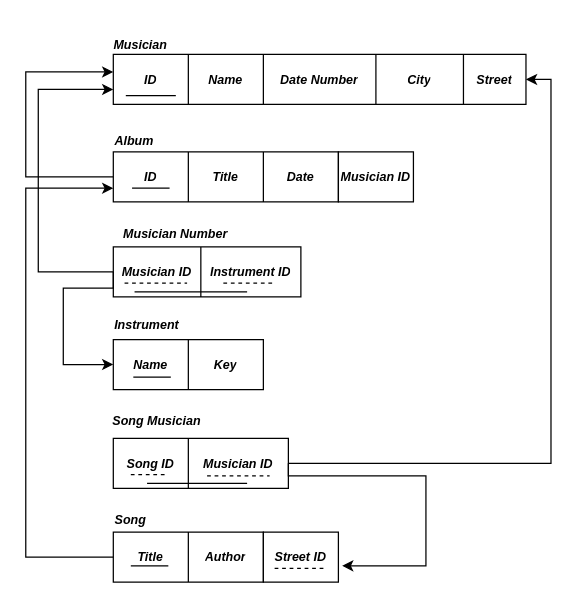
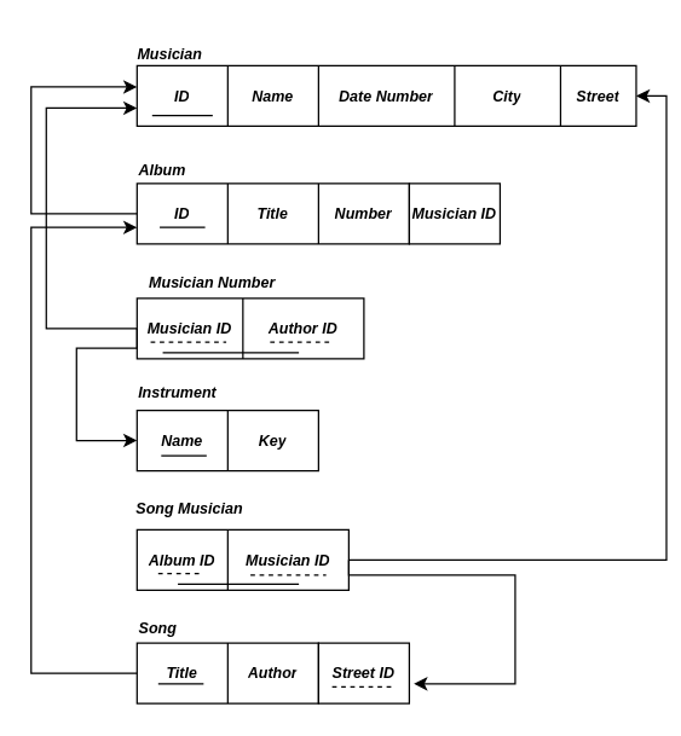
- <mxCell id="15" value="&lt;b&gt;&lt;i&gt;&lt;font style=&quot;font-size: 10px;&quot;&gt;Date&lt;/font&gt;&lt;/i&gt;&lt;/b&gt;" style="shape=partialRectangle;html=1;whiteSpace=wrap;connectable=0;strokeColor=inherit;overflow=hidden;fillColor=none;top=0;left=0;bottom=0;right=0;pointerEvents=1;" vertex="1" parent="12"><mxGeometry x="120" width="60" height="40" as="geometry"><mxRectangle width="60" height="40" as="alternateBounds" /></mxGeometry></mxCell>
+ <mxCell id="15" value="&lt;b&gt;&lt;i&gt;&lt;font style=&quot;font-size: 10px;&quot;&gt;Number&lt;/font&gt;&lt;/i&gt;&lt;/b&gt;" style="shape=partialRectangle;html=1;whiteSpace=wrap;connectable=0;strokeColor=inherit;overflow=hidden;fillColor=none;top=0;left=0;bottom=0;right=0;pointerEvents=1;" vertex="1" parent="12"><mxGeometry x="120" width="60" height="40" as="geometry"><mxRectangle width="60" height="40" as="alternateBounds" /></mxGeometry></mxCell>
- <mxCell id="38" value="&lt;b&gt;&lt;i&gt;&lt;font style=&quot;font-size: 10px;&quot;&gt;Instrument ID&lt;/font&gt;&lt;/i&gt;&lt;/b&gt;" style="shape=partialRectangle;html=1;whiteSpace=wrap;connectable=0;strokeColor=inherit;overflow=hidden;fillColor=none;top=0;left=0;bottom=0;right=0;pointerEvents=1;" vertex="1" parent="36"><mxGeometry x="70" width="80" height="40" as="geometry"><mxRectangle width="80" height="40" as="alternateBounds" /></mxGeometry></mxCell>
+ <mxCell id="38" value="&lt;b&gt;&lt;i&gt;&lt;font style=&quot;font-size: 10px;&quot;&gt;Author ID&lt;/font&gt;&lt;/i&gt;&lt;/b&gt;" style="shape=partialRectangle;html=1;whiteSpace=wrap;connectable=0;strokeColor=inherit;overflow=hidden;fillColor=none;top=0;left=0;bottom=0;right=0;pointerEvents=1;" vertex="1" parent="36"><mxGeometry x="70" width="80" height="40" as="geometry"><mxRectangle width="80" height="40" as="alternateBounds" /></mxGeometry></mxCell>
- <mxCell id="52" value="&lt;b&gt;&lt;i&gt;&lt;font style=&quot;font-size: 10px;&quot;&gt;Song ID&lt;/font&gt;&lt;/i&gt;&lt;/b&gt;" style="shape=partialRectangle;html=1;whiteSpace=wrap;connectable=0;strokeColor=inherit;overflow=hidden;fillColor=none;top=0;left=0;bottom=0;right=0;pointerEvents=1;" vertex="1" parent="51"><mxGeometry width="60" height="40" as="geometry"><mxRectangle width="60" height="40" as="alternateBounds" /></mxGeometry></mxCell>
+ <mxCell id="52" value="&lt;b&gt;&lt;i&gt;&lt;font style=&quot;font-size: 10px;&quot;&gt;Album ID&lt;/font&gt;&lt;/i&gt;&lt;/b&gt;" style="shape=partialRectangle;html=1;whiteSpace=wrap;connectable=0;strokeColor=inherit;overflow=hidden;fillColor=none;top=0;left=0;bottom=0;right=0;pointerEvents=1;" vertex="1" parent="51"><mxGeometry width="60" height="40" as="geometry"><mxRectangle width="60" height="40" as="alternateBounds" /></mxGeometry></mxCell>
